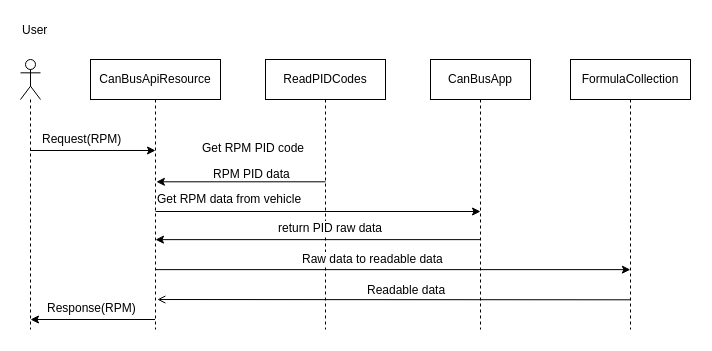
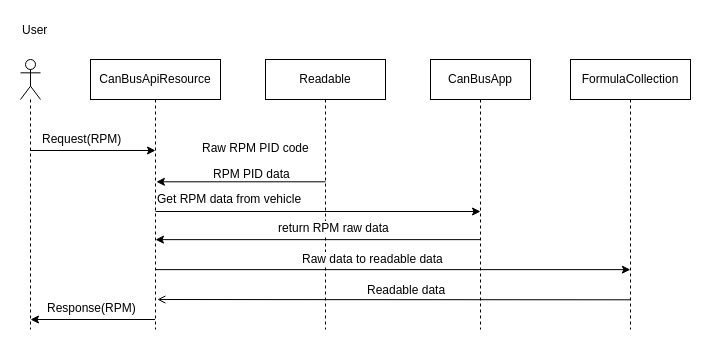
- <mxCell id="5" value="ReadPIDCodes" style="shape=umlLifeline;perimeter=lifelinePerimeter;whiteSpace=wrap;html=1;container=1;collapsible=0;recursiveResize=0;outlineConnect=0;" parent="1" vertex="1"><mxGeometry x="265" y="59" width="120" height="270" as="geometry" /></mxCell>
+ <mxCell id="5" value="Readable" style="shape=umlLifeline;perimeter=lifelinePerimeter;whiteSpace=wrap;html=1;container=1;collapsible=0;recursiveResize=0;outlineConnect=0;" parent="1" vertex="1"><mxGeometry x="265" y="59" width="120" height="270" as="geometry" /></mxCell>
- <mxCell id="10" value="Get RPM PID code" style="text;html=1;resizable=0;points=[];autosize=1;align=left;verticalAlign=top;spacingTop=-4;" parent="1" vertex="1"><mxGeometry x="200" y="138" width="130" height="20" as="geometry" /></mxCell>
+ <mxCell id="10" value="Raw RPM PID code" style="text;html=1;resizable=0;points=[];autosize=1;align=left;verticalAlign=top;spacingTop=-4;" parent="1" vertex="1"><mxGeometry x="200" y="138" width="130" height="20" as="geometry" /></mxCell>
- <mxCell id="16" value="return PID raw data" style="text;html=1;resizable=0;points=[];autosize=1;align=left;verticalAlign=top;spacingTop=-4;labelBackgroundColor=#ffffff;" parent="1" vertex="1"><mxGeometry x="276" y="218" width="150" height="20" as="geometry" /></mxCell>
+ <mxCell id="16" value="return RPM raw data" style="text;html=1;resizable=0;points=[];autosize=1;align=left;verticalAlign=top;spacingTop=-4;labelBackgroundColor=#ffffff;" parent="1" vertex="1"><mxGeometry x="276" y="218" width="150" height="20" as="geometry" /></mxCell>
